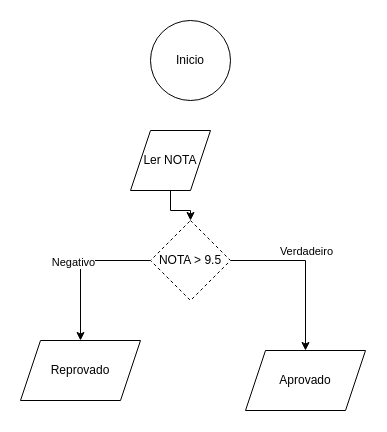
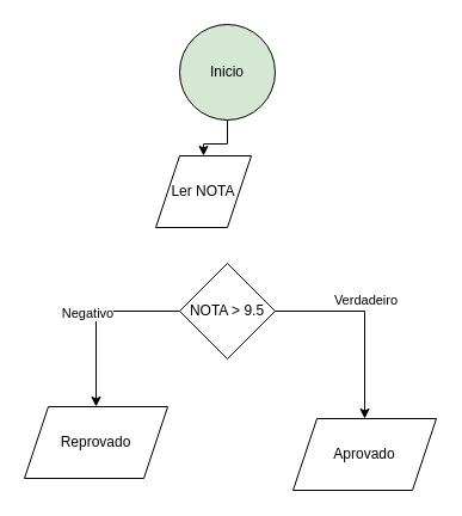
- <mxCell id="3" value="Inicio" style="ellipse;whiteSpace=wrap;html=1;aspect=fixed;" vertex="1" parent="1"><mxGeometry x="150" y="20" width="80" height="80" as="geometry" /></mxCell>
+ <mxCell id="3" value="Inicio" style="ellipse;whiteSpace=wrap;html=1;aspect=fixed;fillColor=#d5e8d4;" vertex="1" parent="1"><mxGeometry x="150" y="20" width="80" height="80" as="geometry" /></mxCell>
+ <mxCell id="2" style="edgeStyle=orthogonalEdgeStyle;rounded=0;orthogonalLoop=1;jettySize=auto;html=1;entryX=0.5;entryY=0;entryDx=0;entryDy=0;" edge="1" parent="1" source="3" target="5"><mxGeometry relative="1" as="geometry" /></mxCell>
- <mxCell id="4" style="edgeStyle=orthogonalEdgeStyle;rounded=0;orthogonalLoop=1;jettySize=auto;html=1;" edge="1" parent="1" source="5" target="10"><mxGeometry relative="1" as="geometry" /></mxCell>
- <mxCell id="10" value="NOTA &amp;gt; 9.5" style="rhombus;whiteSpace=wrap;html=1;dashed=1;" vertex="1" parent="1"><mxGeometry x="150" y="220" width="80" height="80" as="geometry" /></mxCell>
+ <mxCell id="10" value="NOTA &amp;gt; 9.5" style="rhombus;whiteSpace=wrap;html=1;" vertex="1" parent="1"><mxGeometry x="150" y="220" width="80" height="80" as="geometry" /></mxCell>
